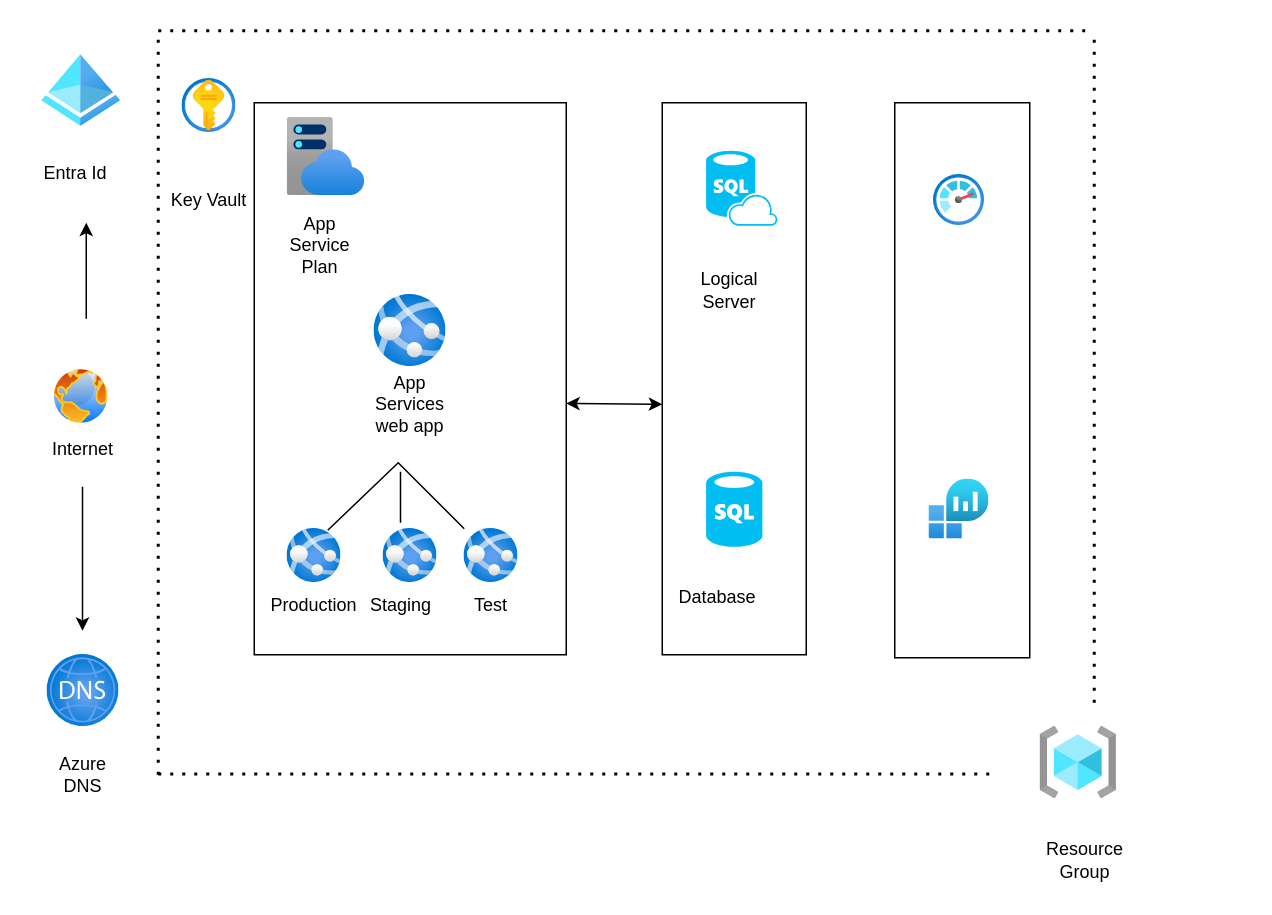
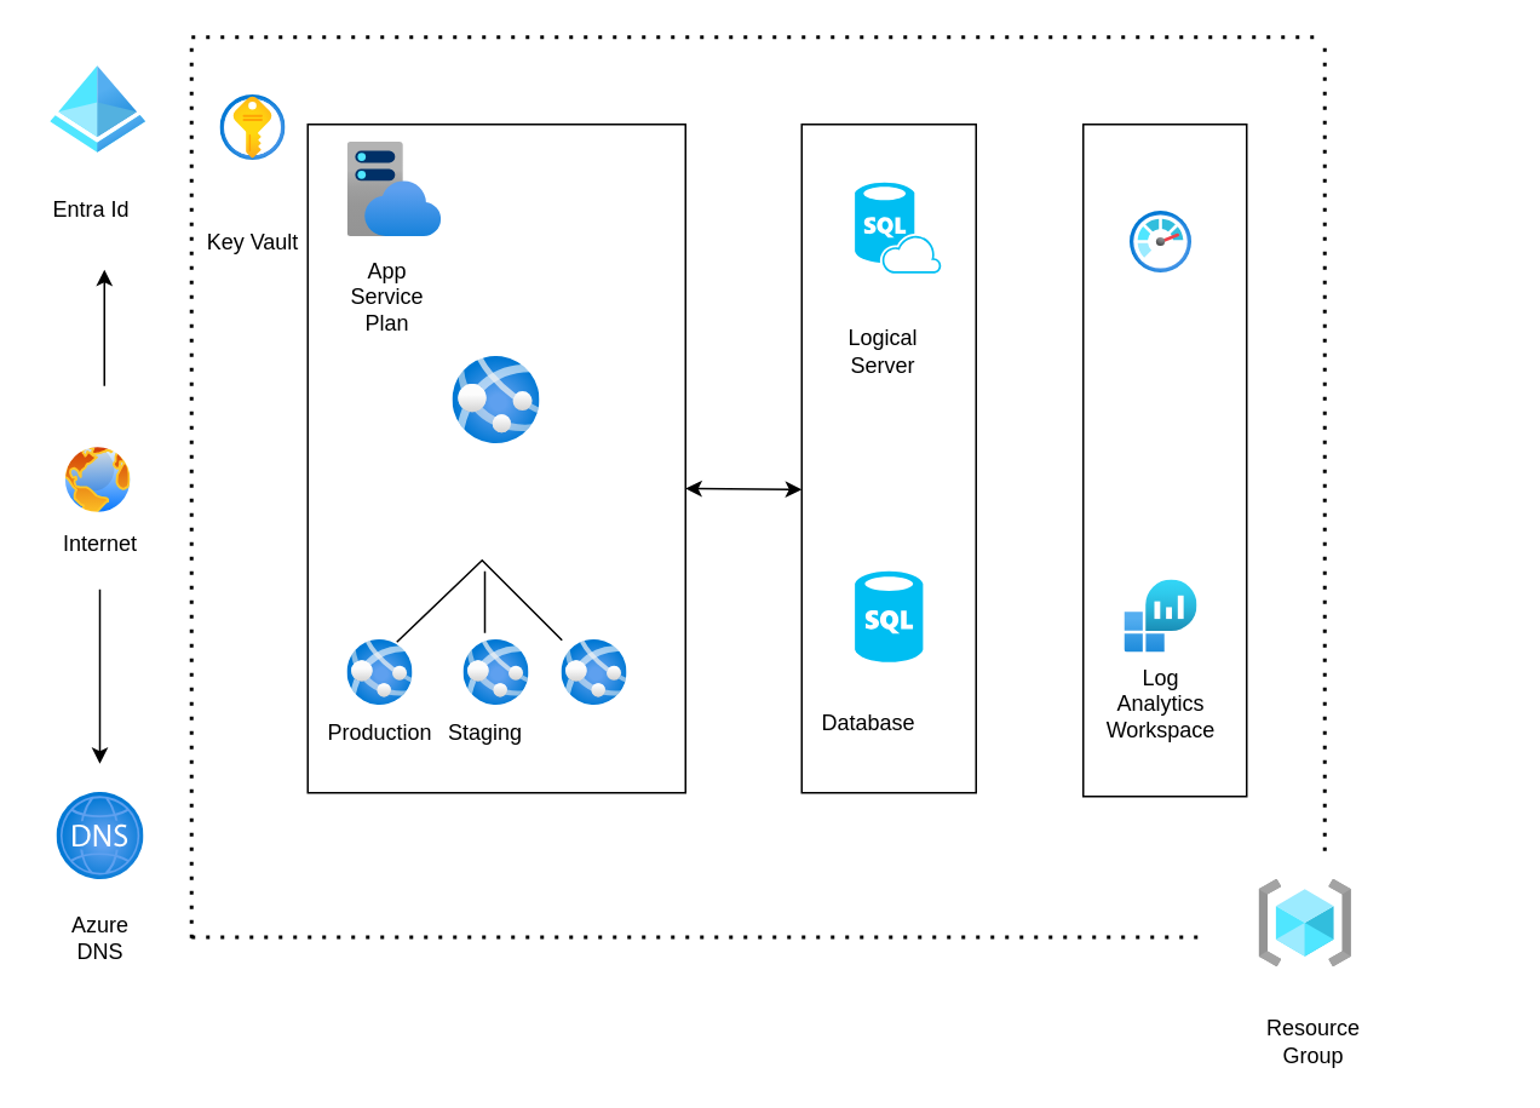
- <mxCell id="20" value="App Services web app" style="text;html=1;align=center;verticalAlign=middle;whiteSpace=wrap;rounded=0;" vertex="1" parent="1"><mxGeometry x="243" y="254" width="60" height="30" as="geometry" /></mxCell>
+ <mxCell id="39" value="Log Analytics Workspace" style="text;html=1;align=center;verticalAlign=middle;whiteSpace=wrap;rounded=0;" vertex="1" parent="1"><mxGeometry x="609" y="372" width="60" height="30" as="geometry" /></mxCell>
- <mxCell id="28" value="Test" style="text;html=1;align=center;verticalAlign=middle;whiteSpace=wrap;rounded=0;" vertex="1" parent="1"><mxGeometry x="297" y="388" width="60" height="30" as="geometry" /></mxCell>
